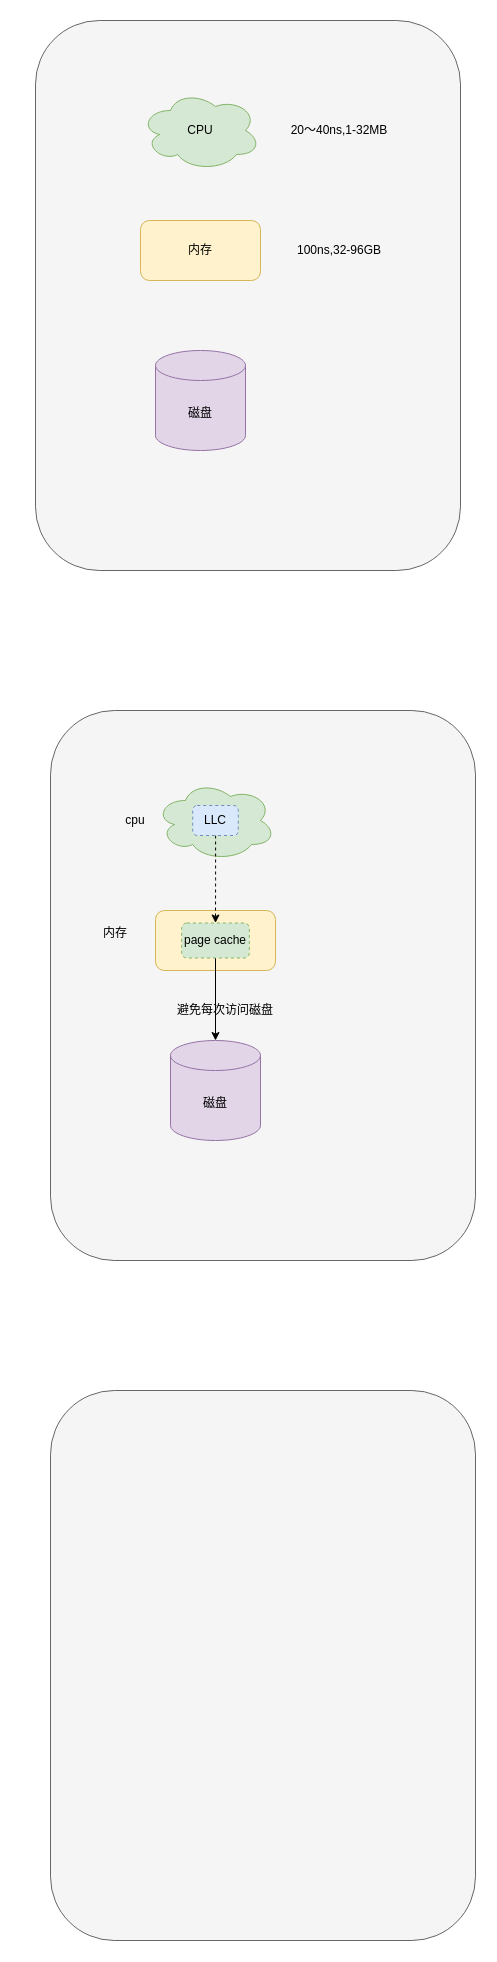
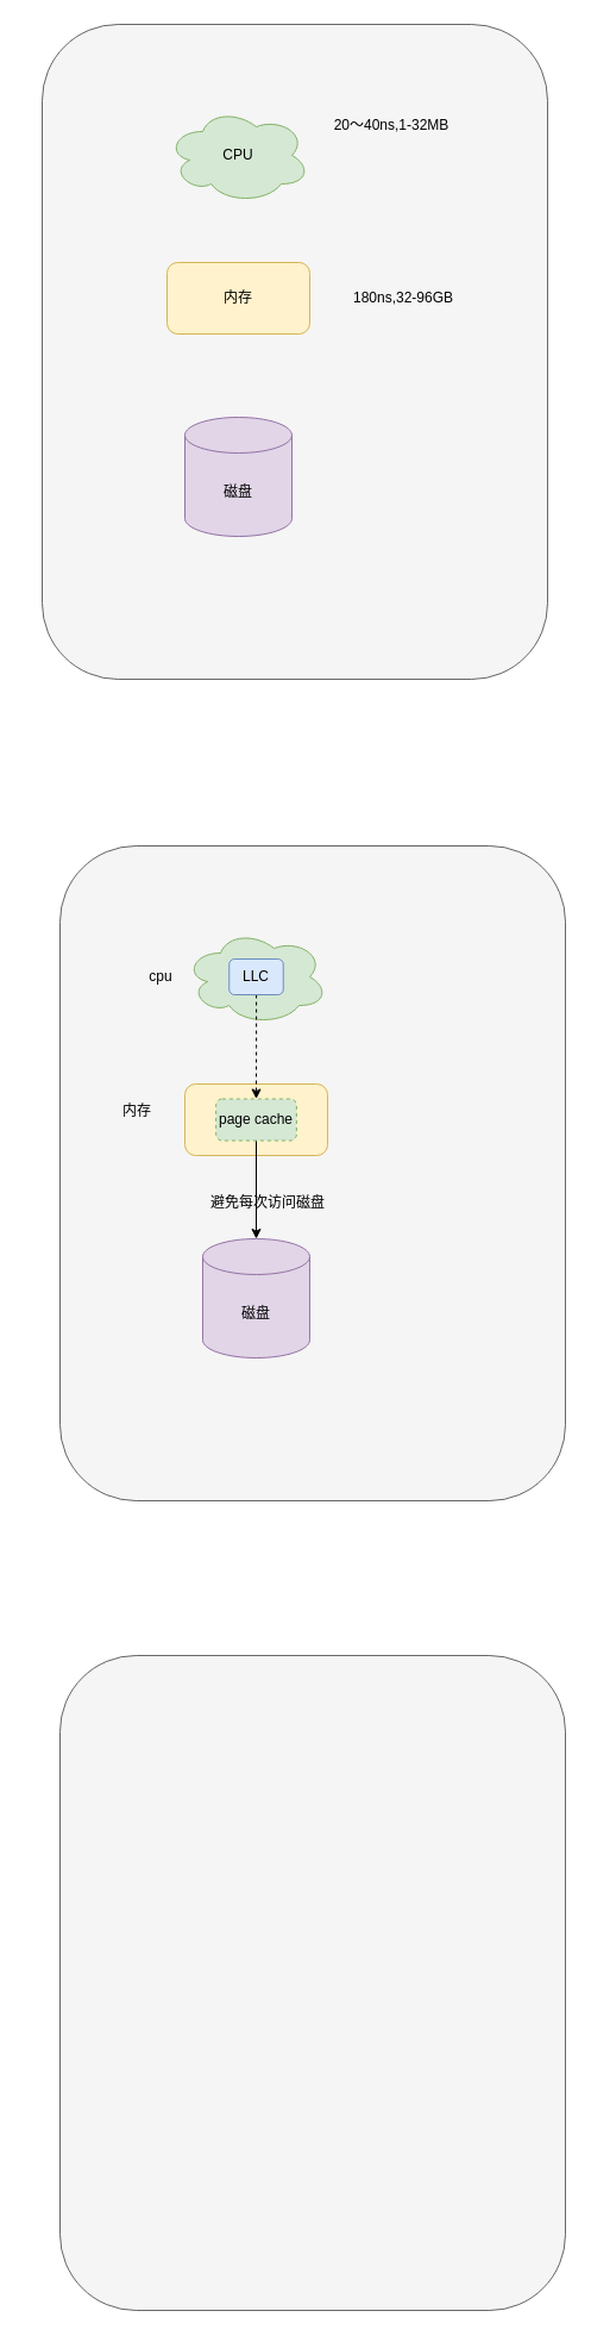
- <mxCell id="6" value="20～40ns,1-32MB" style="text;html=1;strokeColor=none;fillColor=none;align=center;verticalAlign=middle;whiteSpace=wrap;rounded=0;" vertex="1" parent="1"><mxGeometry x="284" y="120" width="110" height="20" as="geometry" /></mxCell>
+ <mxCell id="6" value="20～40ns,1-32MB" style="text;html=1;strokeColor=none;fillColor=none;align=center;verticalAlign=middle;whiteSpace=wrap;rounded=0;" vertex="1" parent="1"><mxGeometry x="274" y="95" width="110" height="20" as="geometry" /></mxCell>
- <mxCell id="7" value="100ns,32-96GB" style="text;html=1;strokeColor=none;fillColor=none;align=center;verticalAlign=middle;whiteSpace=wrap;rounded=0;" vertex="1" parent="1"><mxGeometry x="284" y="240" width="110" height="20" as="geometry" /></mxCell>
+ <mxCell id="7" value="180ns,32-96GB" style="text;html=1;strokeColor=none;fillColor=none;align=center;verticalAlign=middle;whiteSpace=wrap;rounded=0;" vertex="1" parent="1"><mxGeometry x="284" y="240" width="110" height="20" as="geometry" /></mxCell>
- <mxCell id="15" value="LLC" style="rounded=1;whiteSpace=wrap;html=1;fillColor=#dae8fc;strokeColor=#6c8ebf;dashed=1;" vertex="1" parent="1"><mxGeometry x="192.25" y="805" width="45.5" height="30" as="geometry" /></mxCell>
+ <mxCell id="15" value="LLC" style="rounded=1;whiteSpace=wrap;html=1;fillColor=#dae8fc;strokeColor=#6c8ebf;" vertex="1" parent="1"><mxGeometry x="192.25" y="805" width="45.5" height="30" as="geometry" /></mxCell>
